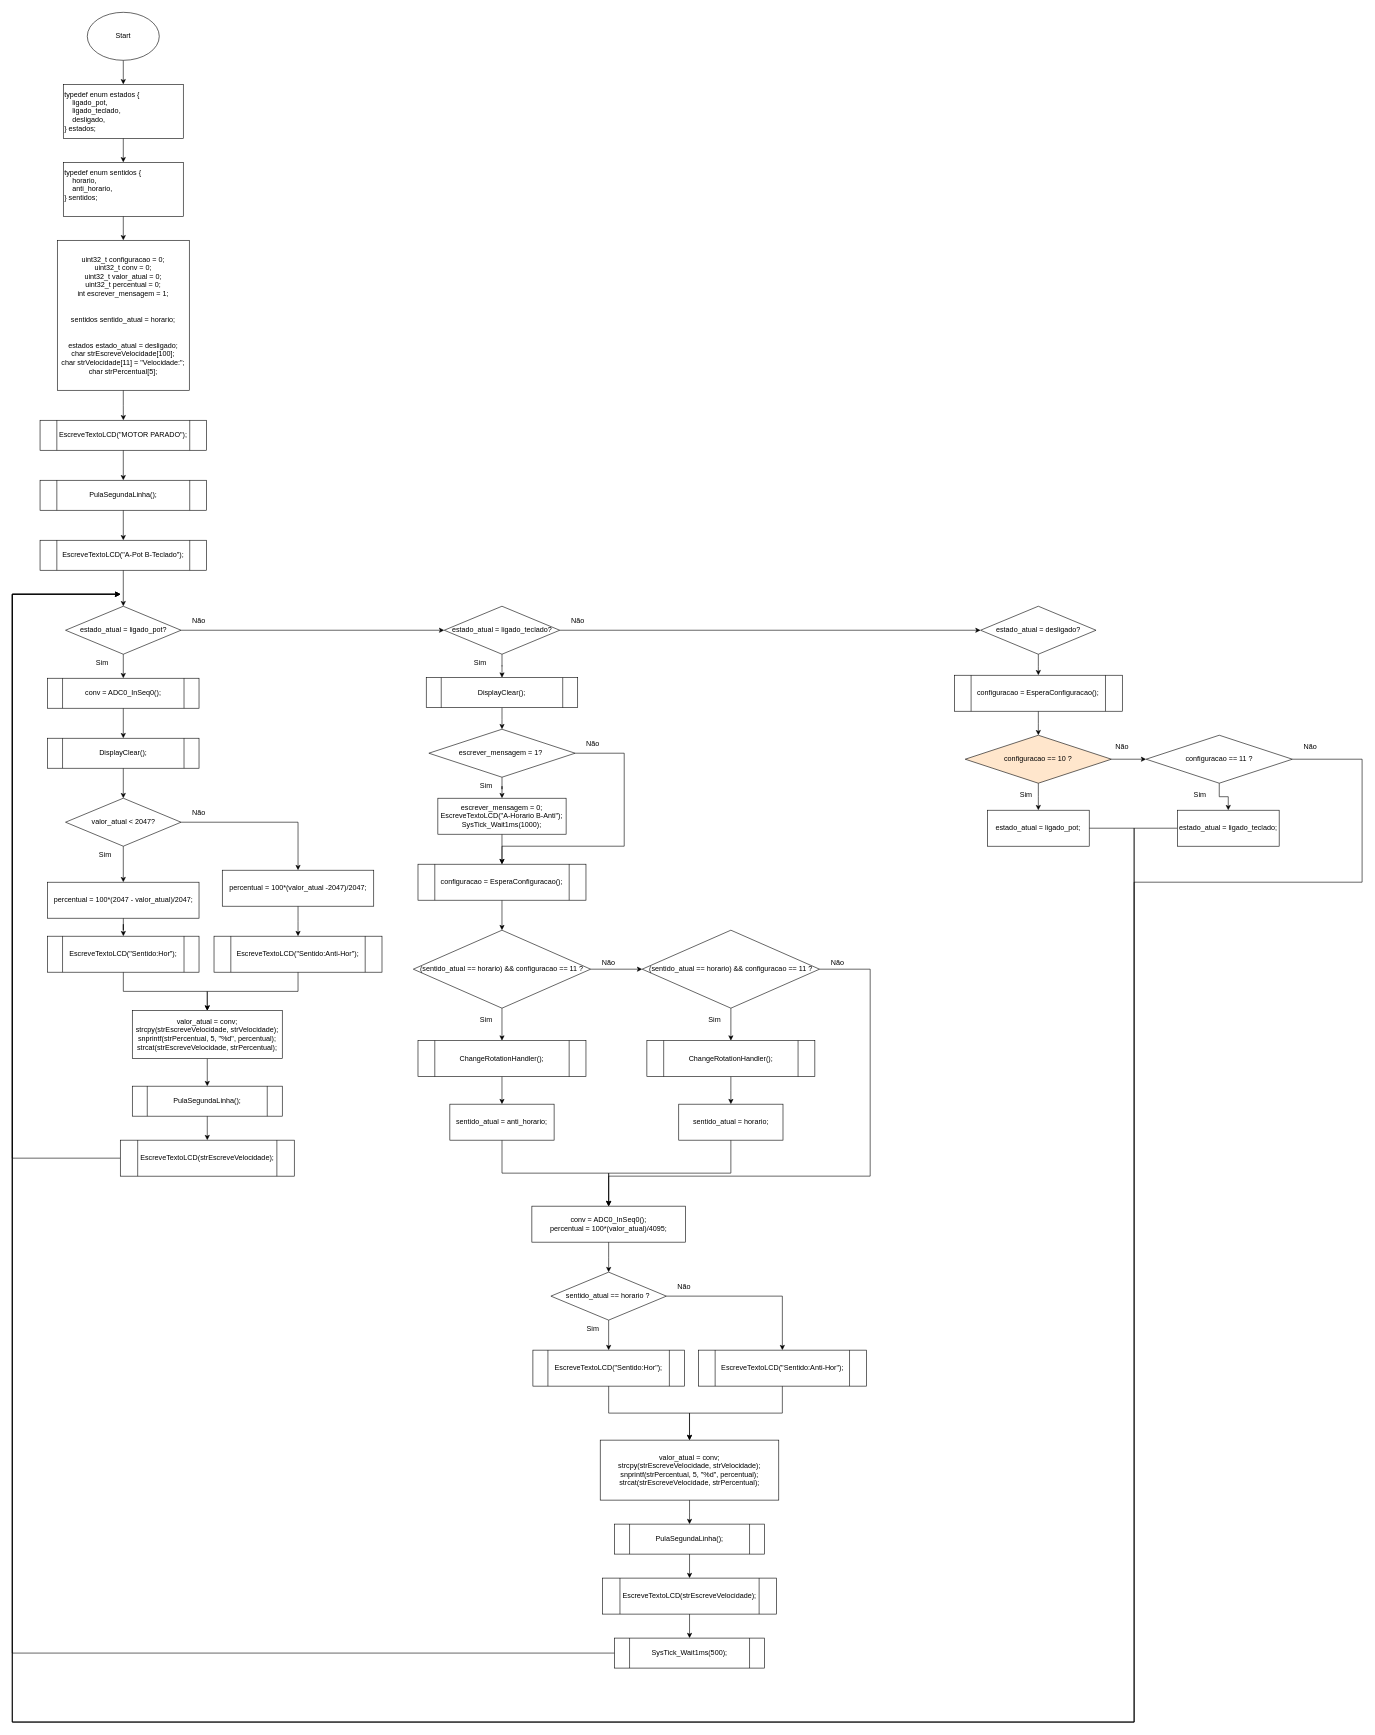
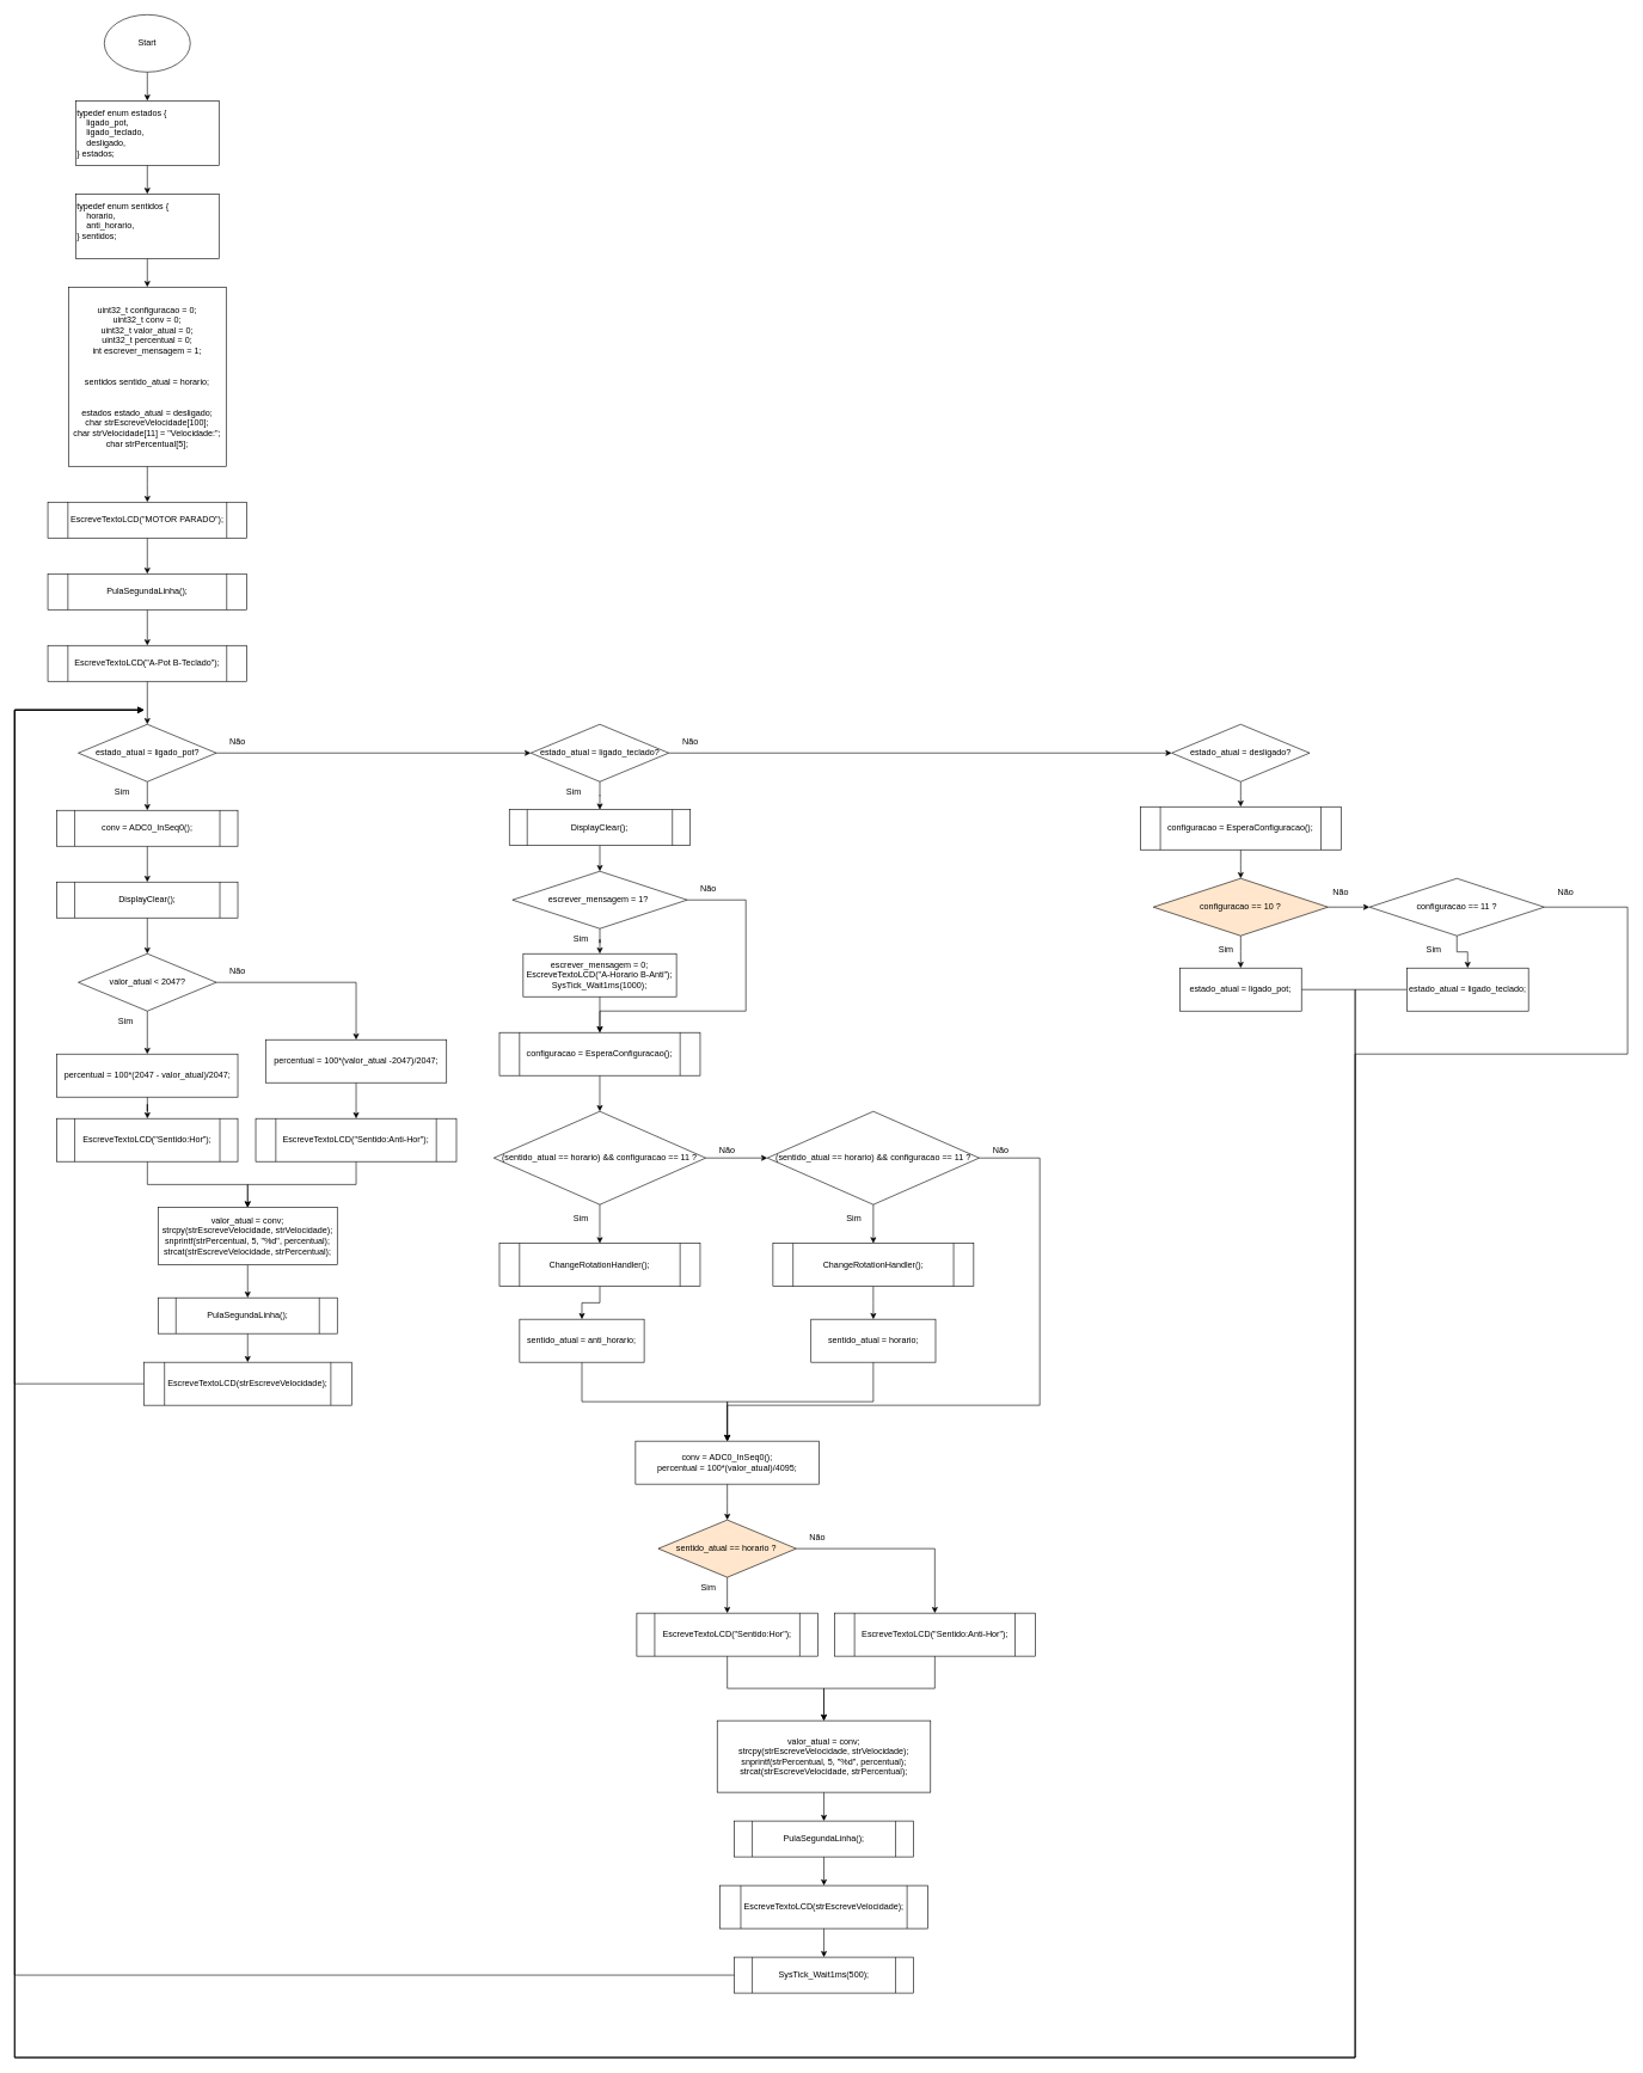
- <mxCell id="57" value="sentido_atual = anti_horario;" style="whiteSpace=wrap;html=1;" vertex="1" parent="1"><mxGeometry x="749.38" y="1840" width="173.75" height="60" as="geometry" /></mxCell>
+ <mxCell id="57" value="sentido_atual = anti_horario;" style="whiteSpace=wrap;html=1;" vertex="1" parent="1"><mxGeometry x="724.38" y="1840" width="173.75" height="60" as="geometry" /></mxCell>
- <mxCell id="78" value="sentido_atual == horario ?&amp;nbsp;" style="rhombus;whiteSpace=wrap;html=1;" vertex="1" parent="1"><mxGeometry x="917.81" y="2120" width="192.5" height="80" as="geometry" /></mxCell>
+ <mxCell id="78" value="sentido_atual == horario ?&amp;nbsp;" style="rhombus;whiteSpace=wrap;html=1;fillColor=#ffe6cc;" vertex="1" parent="1"><mxGeometry x="917.81" y="2120" width="192.5" height="80" as="geometry" /></mxCell>
